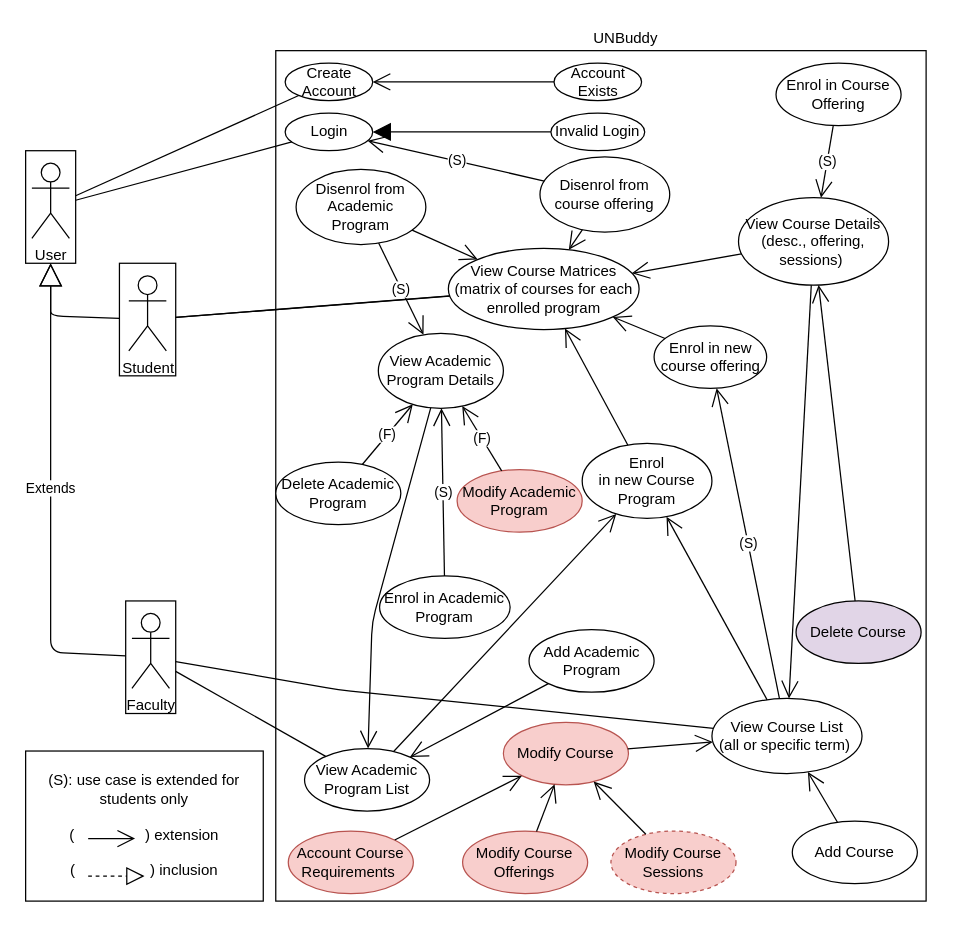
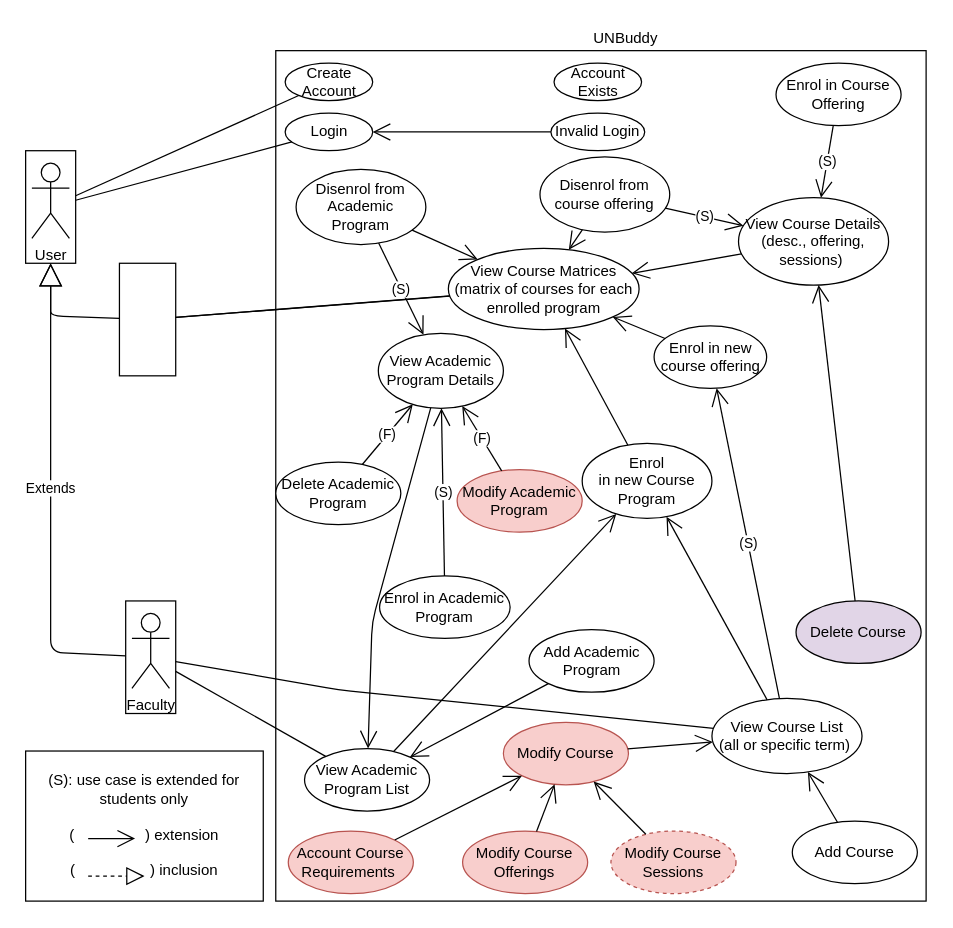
- <mxCell id="69" value="" style="endArrow=open;endFill=1;endSize=12;html=1;" edge="1" parent="1" source="16" target="15"><mxGeometry width="160" relative="1" as="geometry"><mxPoint x="343.369" y="57.853" as="sourcePoint" /><mxPoint x="396.623" y="100" as="targetPoint" /></mxGeometry></mxCell>
- <mxCell id="68" value="" style="endArrow=block;endFill=1;endSize=12;html=1;" edge="1" parent="1" source="14" target="13"><mxGeometry width="160" relative="1" as="geometry"><mxPoint x="328.659" y="199.253" as="sourcePoint" /><mxPoint x="381.913" y="241.4" as="targetPoint" /></mxGeometry></mxCell>
+ <mxCell id="68" value="" style="endArrow=open;endFill=1;endSize=12;html=1;" edge="1" parent="1" source="14" target="13"><mxGeometry width="160" relative="1" as="geometry"><mxPoint x="328.659" y="199.253" as="sourcePoint" /><mxPoint x="381.913" y="241.4" as="targetPoint" /></mxGeometry></mxCell>
- <mxCell id="66" value="(S)" style="endArrow=open;endFill=1;endSize=12;html=1;" parent="1" source="59" target="13" edge="1"><mxGeometry width="160" relative="1" as="geometry"><mxPoint x="410.997" y="184.963" as="sourcePoint" /><mxPoint x="369.705" y="239.076" as="targetPoint" /></mxGeometry></mxCell>
+ <mxCell id="66" value="(S)" style="endArrow=open;endFill=1;endSize=12;html=1;" parent="1" source="59" target="27" edge="1"><mxGeometry width="160" relative="1" as="geometry"><mxPoint x="410.997" y="184.963" as="sourcePoint" /><mxPoint x="369.705" y="239.076" as="targetPoint" /></mxGeometry></mxCell>
- <mxCell id="7" value="Student" style="shape=umlActor;verticalLabelPosition=bottom;verticalAlign=top;html=1;outlineConnect=0;" parent="1" vertex="1"><mxGeometry x="102.5" y="220" width="30" height="60" as="geometry" /></mxCell>
- <mxCell id="46" value="" style="endArrow=open;endFill=1;endSize=12;html=1;fontColor=none;" parent="1" source="27" target="35" edge="1"><mxGeometry width="160" relative="1" as="geometry"><mxPoint x="180" y="410" as="sourcePoint" /><mxPoint x="340" y="410" as="targetPoint" /></mxGeometry></mxCell>
